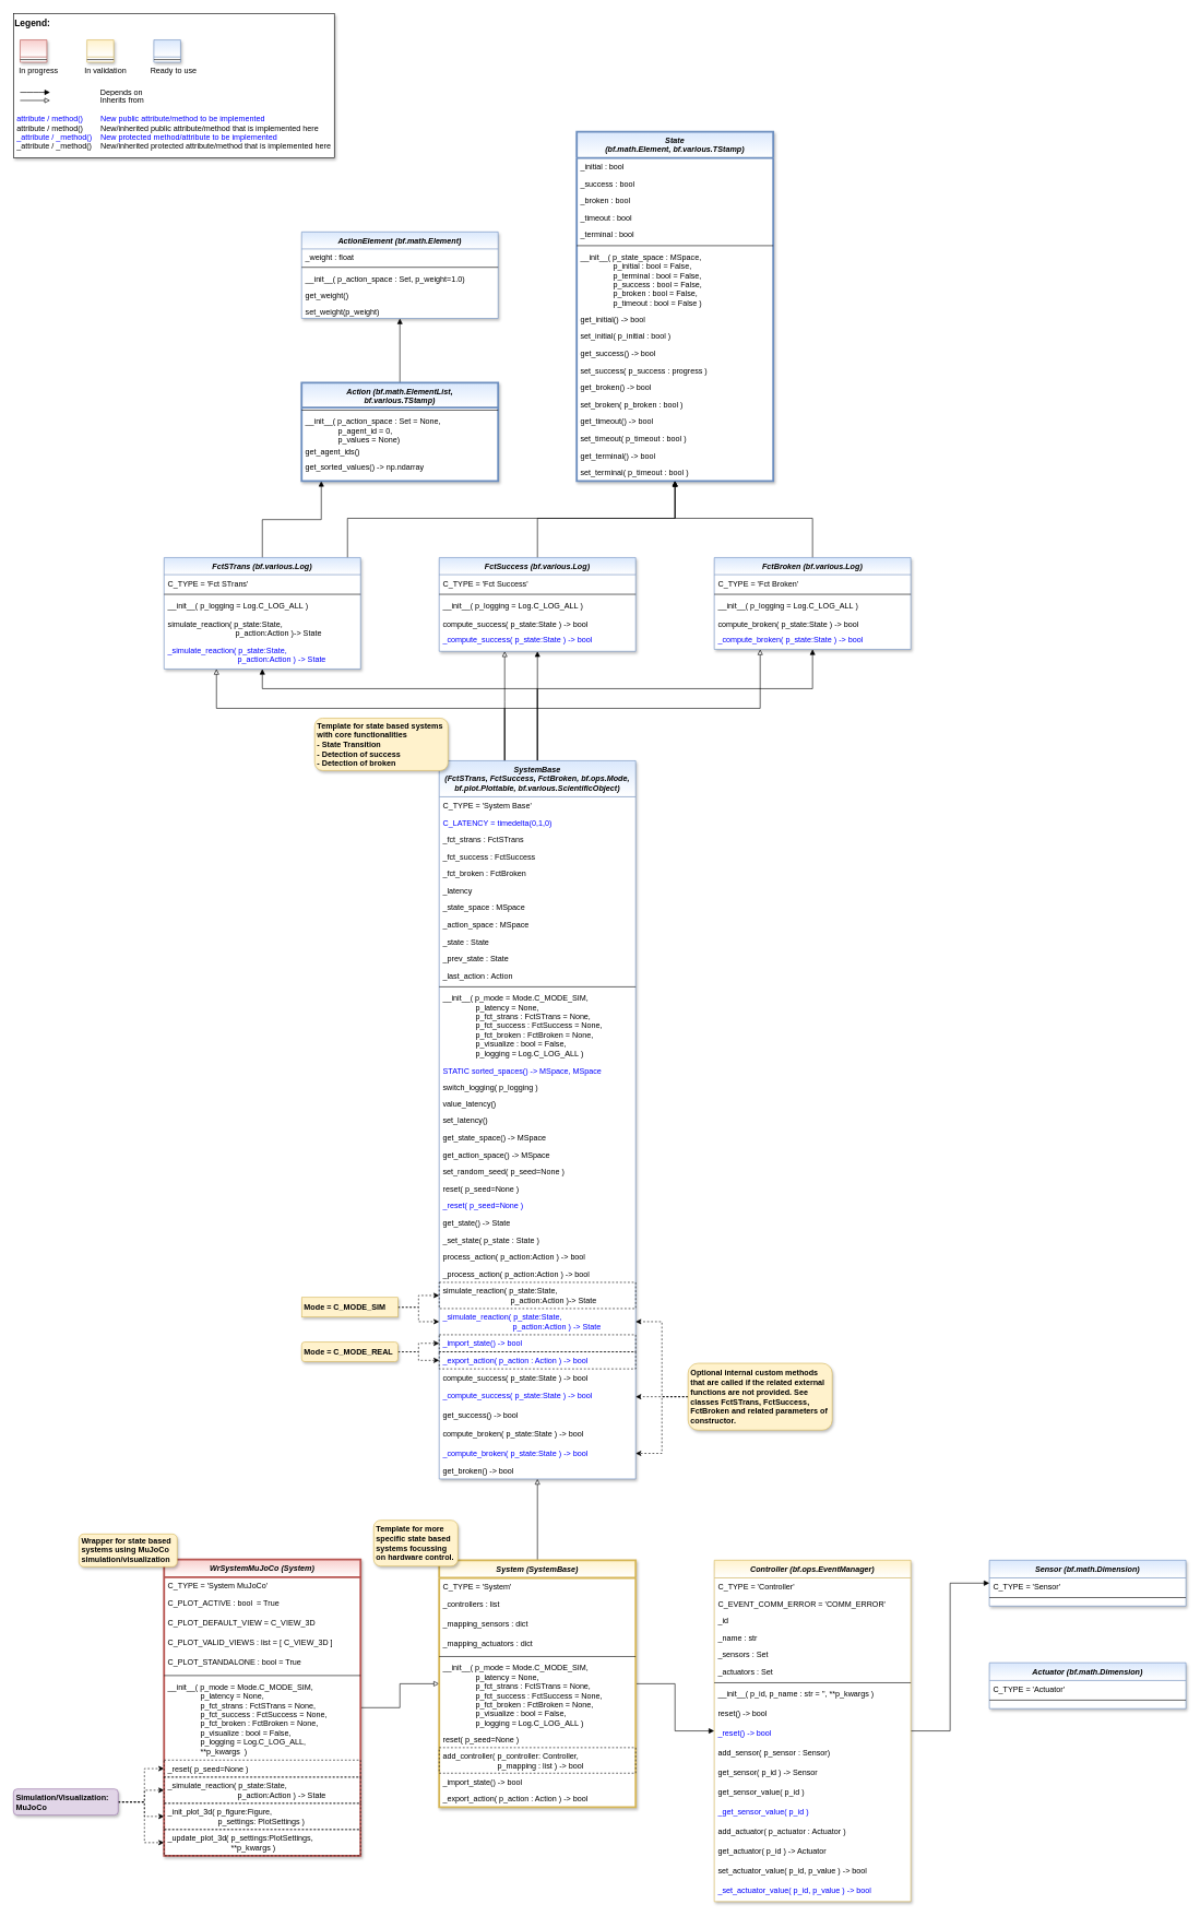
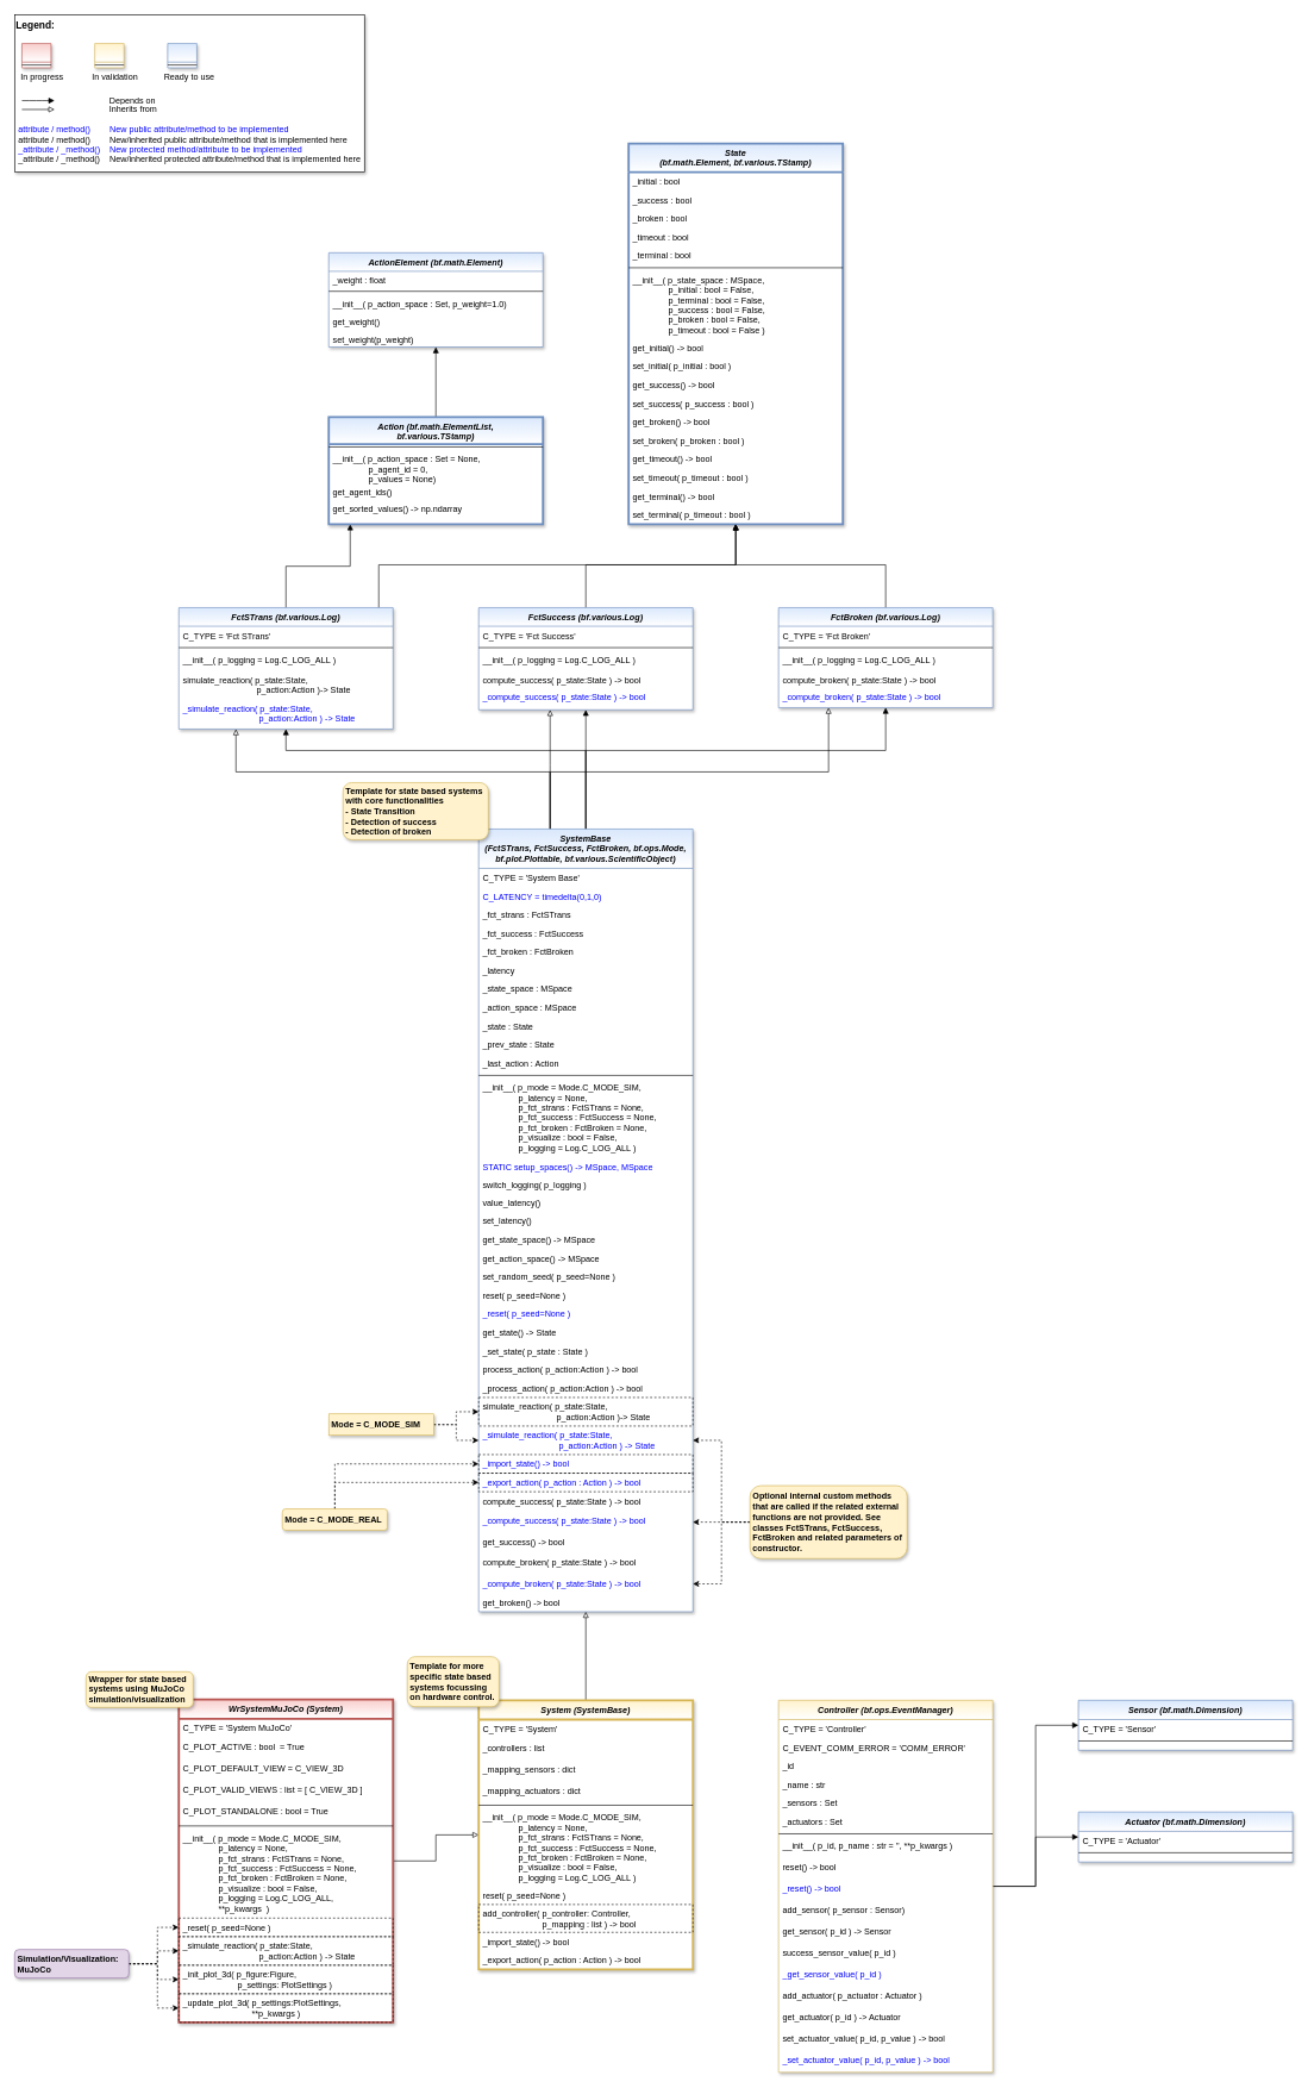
- <mxCell id="31" value="set_success( p_success : progress )" style="text;align=left;verticalAlign=top;spacingLeft=4;spacingRight=4;overflow=hidden;rotatable=0;points=[[0,0.5],[1,0.5]];portConstraint=eastwest;" parent="20" vertex="1"><mxGeometry y="351" width="300" height="26" as="geometry" /></mxCell>
+ <mxCell id="31" value="set_success( p_success : bool )" style="text;align=left;verticalAlign=top;spacingLeft=4;spacingRight=4;overflow=hidden;rotatable=0;points=[[0,0.5],[1,0.5]];portConstraint=eastwest;" parent="20" vertex="1"><mxGeometry y="351" width="300" height="26" as="geometry" /></mxCell>
- <mxCell id="70" value="STATIC sorted_spaces() -&gt; MSpace, MSpace" style="text;align=left;verticalAlign=top;spacingLeft=4;spacingRight=4;overflow=hidden;rotatable=0;points=[[0,0.5],[1,0.5]];portConstraint=eastwest;fontColor=#0000FF;" parent="56" vertex="1"><mxGeometry y="460" width="300" height="26" as="geometry" /></mxCell>
+ <mxCell id="70" value="STATIC setup_spaces() -&gt; MSpace, MSpace" style="text;align=left;verticalAlign=top;spacingLeft=4;spacingRight=4;overflow=hidden;rotatable=0;points=[[0,0.5],[1,0.5]];portConstraint=eastwest;fontColor=#0000FF;" parent="56" vertex="1"><mxGeometry y="460" width="300" height="26" as="geometry" /></mxCell>
- <mxCell id="103" value="Mode = C_MODE_REAL" style="rounded=1;whiteSpace=wrap;html=1;fillColor=#fff2cc;strokeColor=#d6b656;shadow=1;fontStyle=1;align=left;spacingLeft=2;" parent="1" vertex="1"><mxGeometry x="460" y="2047" width="147" height="30" as="geometry" /></mxCell>
+ <mxCell id="103" value="Mode = C_MODE_REAL" style="rounded=1;whiteSpace=wrap;html=1;fillColor=#fff2cc;strokeColor=#d6b656;shadow=1;fontStyle=1;align=left;spacingLeft=2;" parent="1" vertex="1"><mxGeometry x="395" y="2112" width="147" height="30" as="geometry" /></mxCell>
- <mxCell id="138" style="edgeStyle=orthogonalEdgeStyle;rounded=0;orthogonalLoop=1;jettySize=auto;html=1;endArrow=block;endFill=1;" parent="1" source="139" target="158" edge="1"><mxGeometry relative="1" as="geometry" /></mxCell>
+ <mxCell id="157" style="edgeStyle=orthogonalEdgeStyle;rounded=0;orthogonalLoop=1;jettySize=auto;html=1;fontColor=#0000FF;endArrow=block;endFill=1;" parent="1" source="158" target="153" edge="1"><mxGeometry relative="1" as="geometry" /></mxCell>
- <mxCell id="171" value="get_sensor_value( p_id )" style="text;align=left;verticalAlign=top;spacingLeft=4;spacingRight=4;overflow=hidden;rotatable=0;points=[[0,0.5],[1,0.5]];portConstraint=eastwest;fontColor=default;" parent="158" vertex="1"><mxGeometry y="341" width="300" height="30" as="geometry" /></mxCell>
+ <mxCell id="171" value="success_sensor_value( p_id )" style="text;align=left;verticalAlign=top;spacingLeft=4;spacingRight=4;overflow=hidden;rotatable=0;points=[[0,0.5],[1,0.5]];portConstraint=eastwest;fontColor=default;" parent="158" vertex="1"><mxGeometry y="341" width="300" height="30" as="geometry" /></mxCell>
